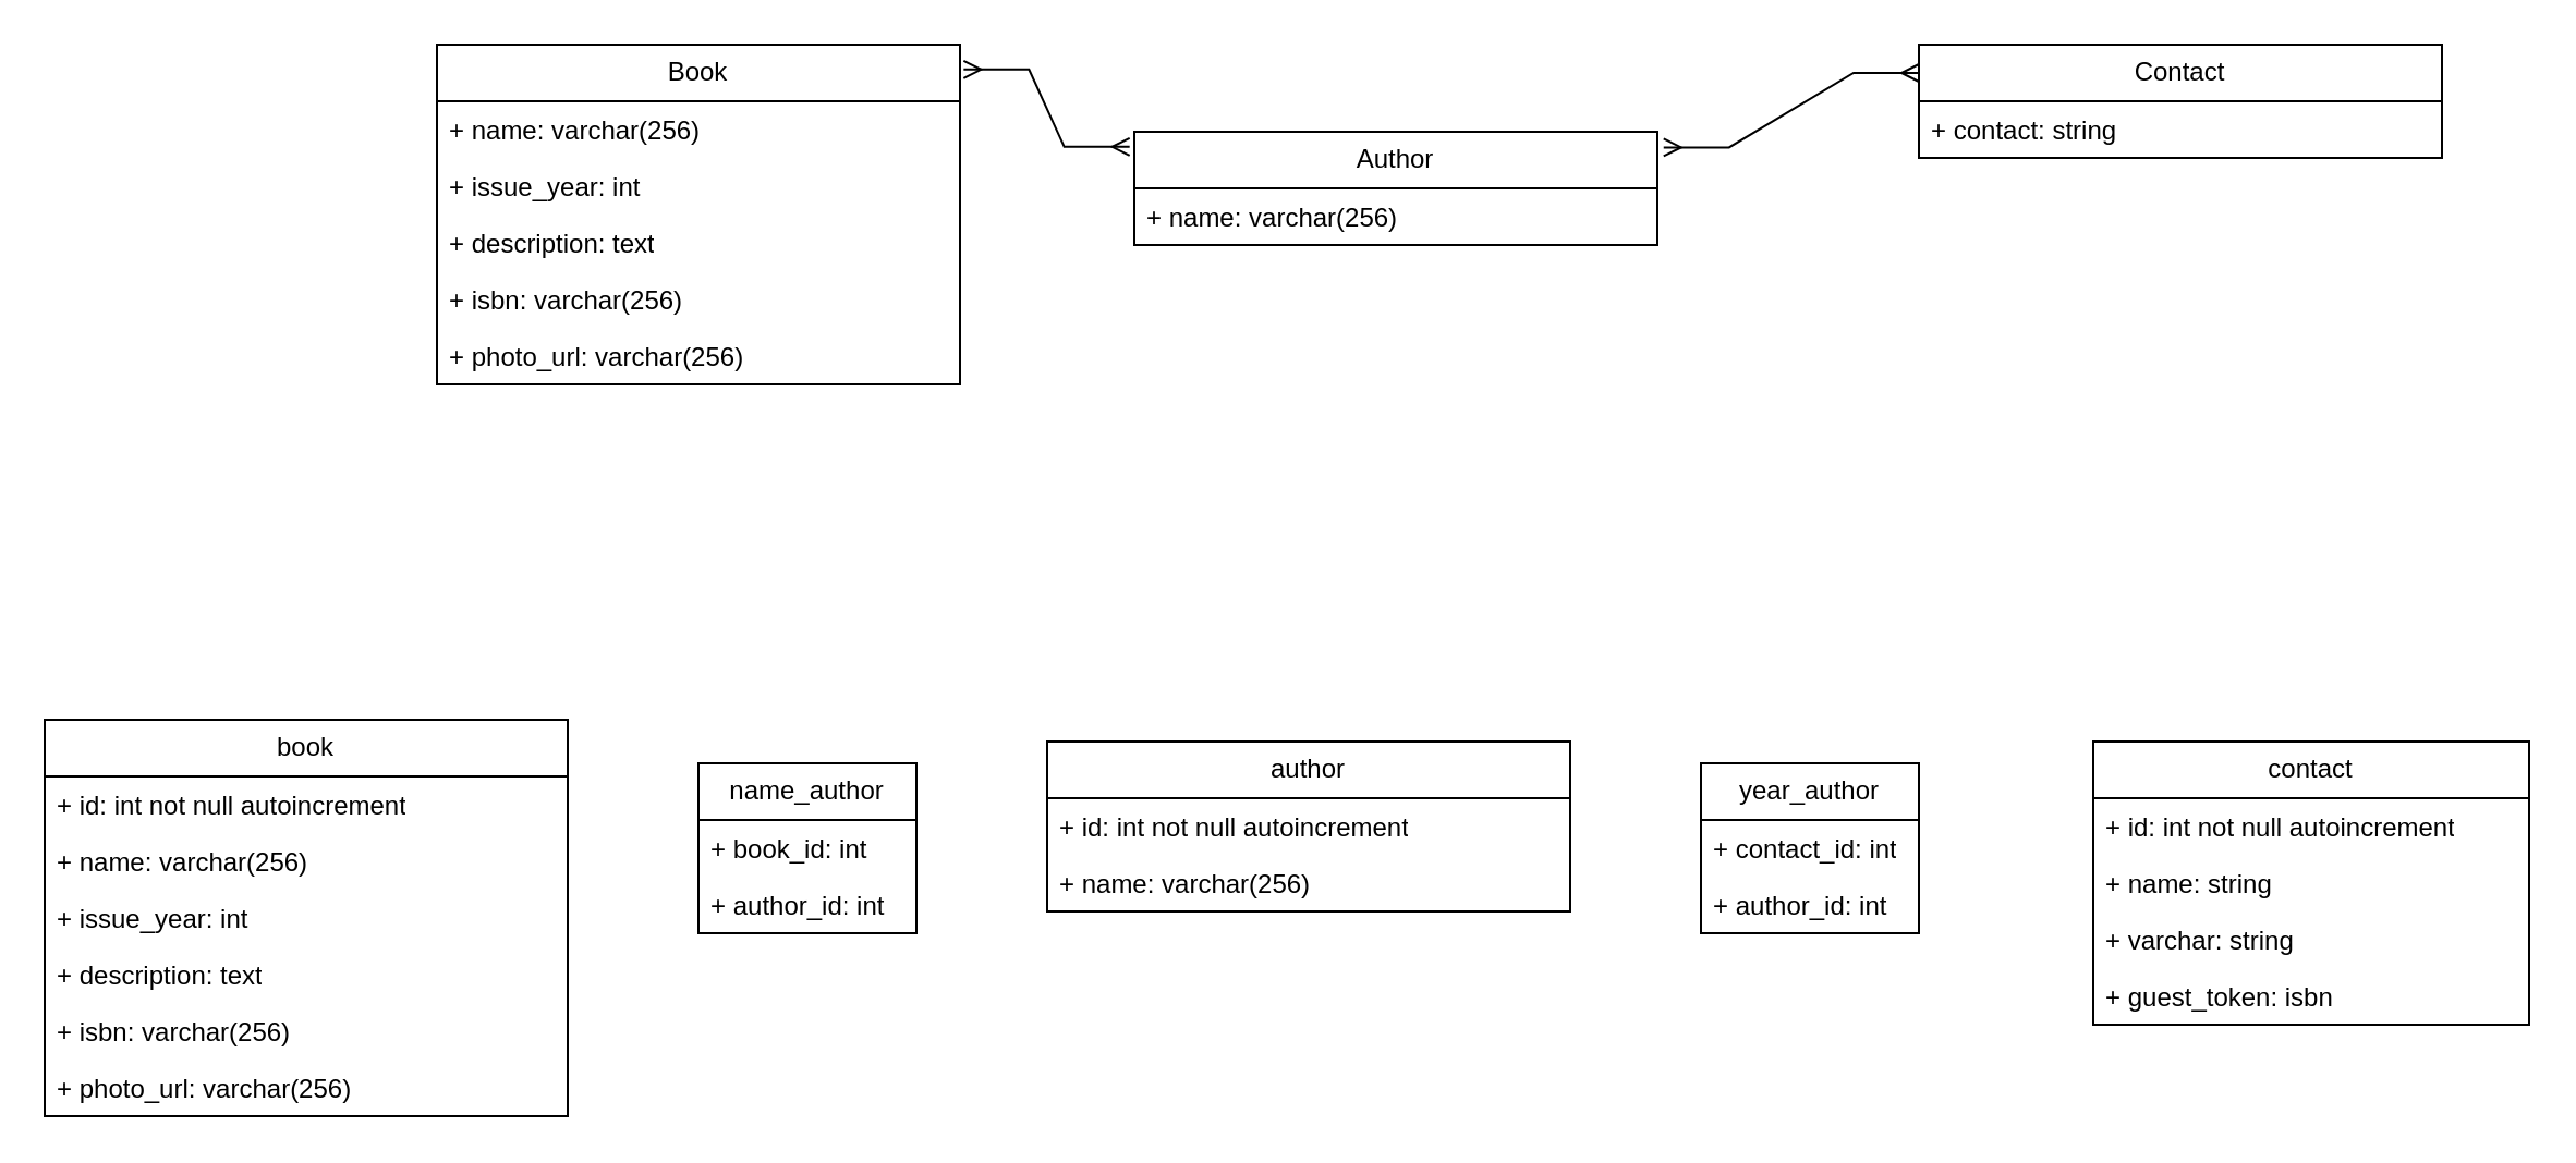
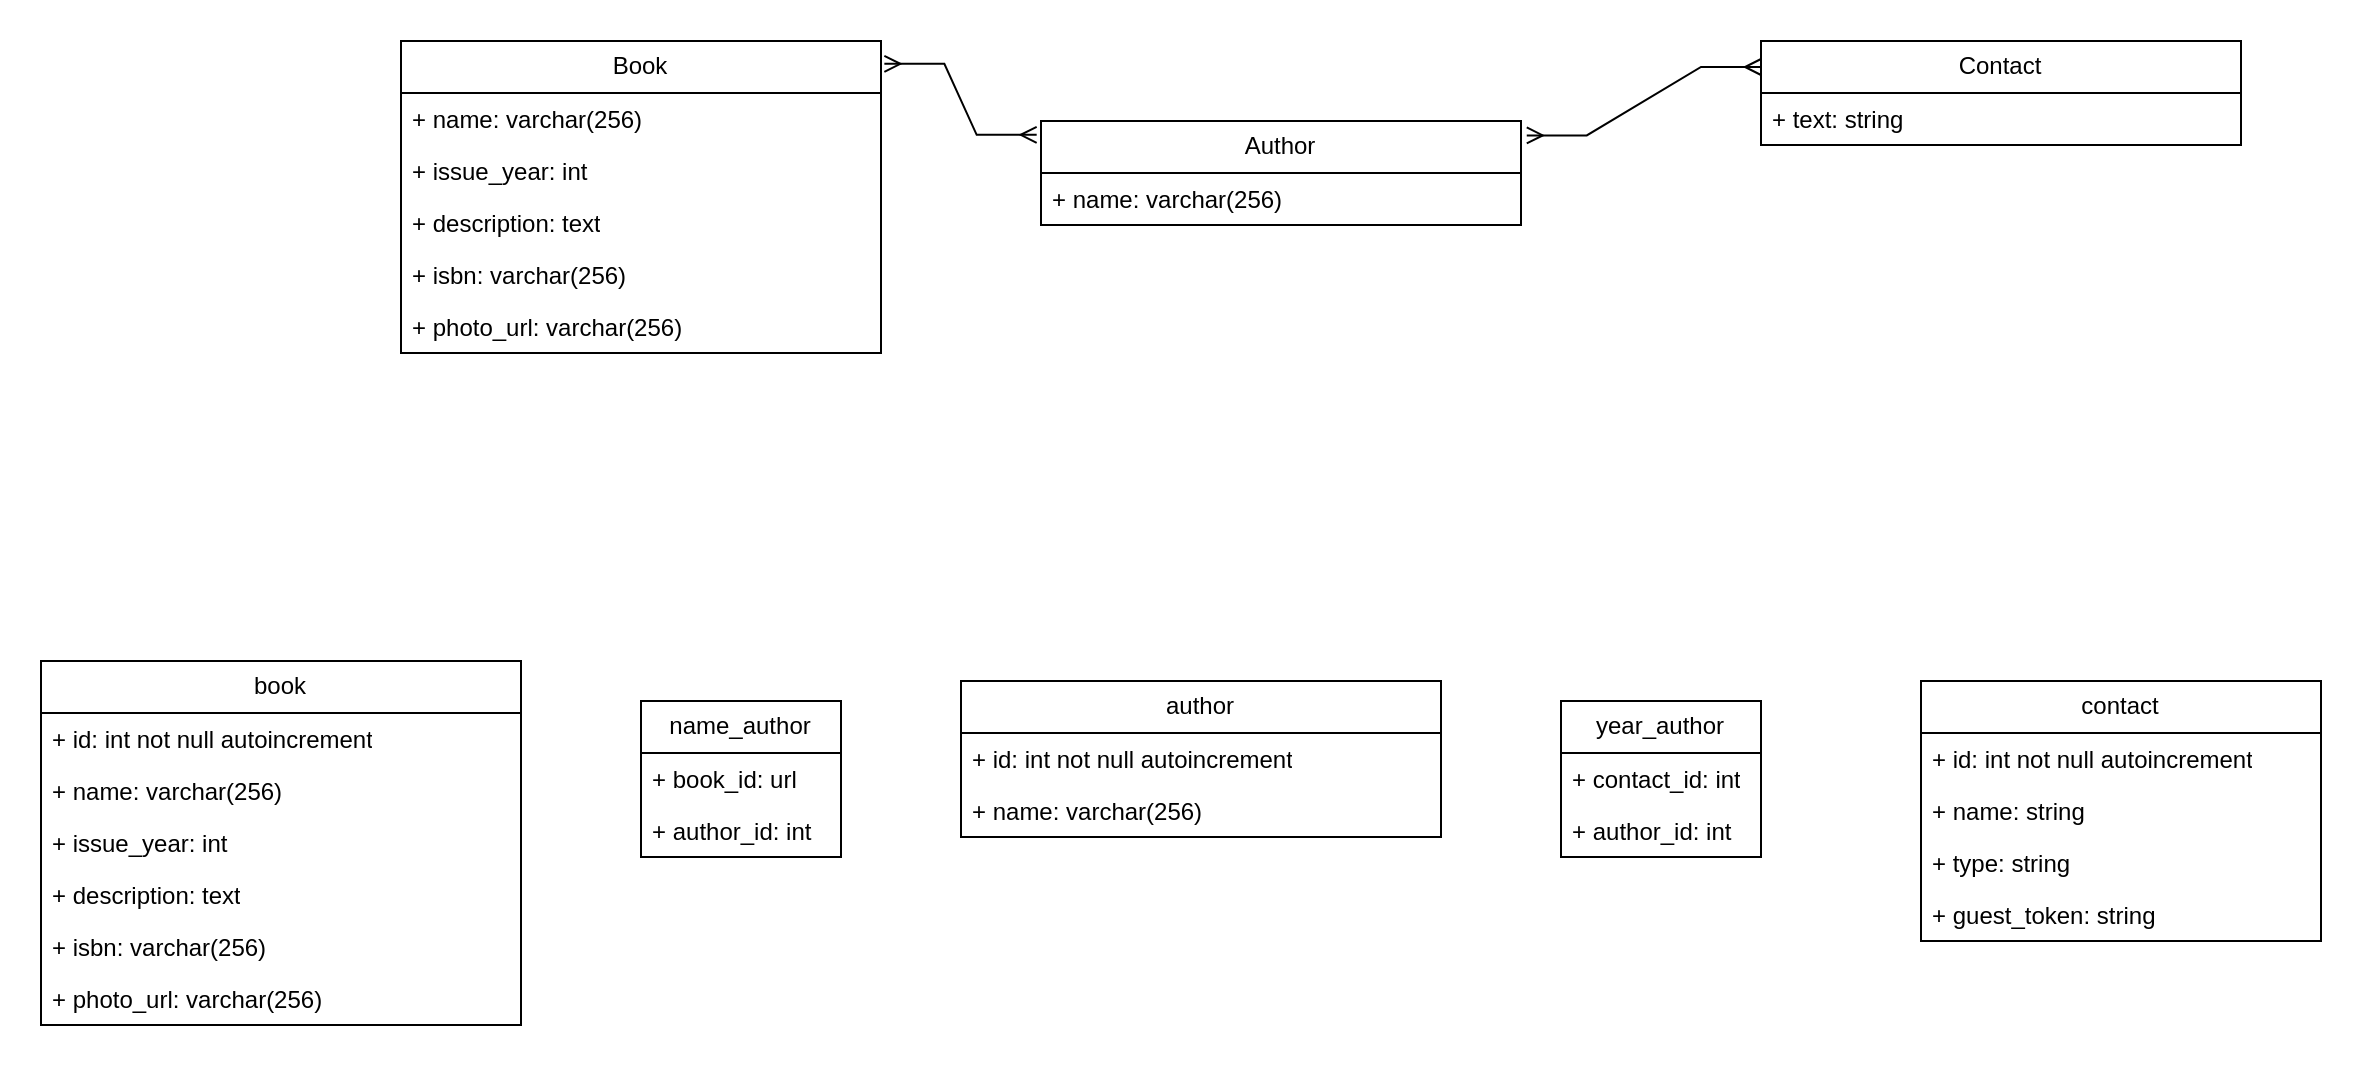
- <mxCell id="26" value="+ contact: string" style="text;strokeColor=none;fillColor=none;align=left;verticalAlign=top;spacingLeft=4;spacingRight=4;overflow=hidden;rotatable=0;points=[[0,0.5],[1,0.5]];portConstraint=eastwest;whiteSpace=wrap;html=1;" vertex="1" parent="25"><mxGeometry y="26" width="240" height="26" as="geometry" /></mxCell>
+ <mxCell id="26" value="+ text: string" style="text;strokeColor=none;fillColor=none;align=left;verticalAlign=top;spacingLeft=4;spacingRight=4;overflow=hidden;rotatable=0;points=[[0,0.5],[1,0.5]];portConstraint=eastwest;whiteSpace=wrap;html=1;" vertex="1" parent="25"><mxGeometry y="26" width="240" height="26" as="geometry" /></mxCell>
- <mxCell id="22" value="+ book_id: int" style="text;strokeColor=none;fillColor=none;align=left;verticalAlign=top;spacingLeft=4;spacingRight=4;overflow=hidden;rotatable=0;points=[[0,0.5],[1,0.5]];portConstraint=eastwest;whiteSpace=wrap;html=1;" parent="21" vertex="1"><mxGeometry y="26" width="100" height="26" as="geometry" /></mxCell>
+ <mxCell id="22" value="+ book_id: url" style="text;strokeColor=none;fillColor=none;align=left;verticalAlign=top;spacingLeft=4;spacingRight=4;overflow=hidden;rotatable=0;points=[[0,0.5],[1,0.5]];portConstraint=eastwest;whiteSpace=wrap;html=1;" parent="21" vertex="1"><mxGeometry y="26" width="100" height="26" as="geometry" /></mxCell>
- <mxCell id="30" value="+ varchar: string" style="text;strokeColor=none;fillColor=none;align=left;verticalAlign=top;spacingLeft=4;spacingRight=4;overflow=hidden;rotatable=0;points=[[0,0.5],[1,0.5]];portConstraint=eastwest;whiteSpace=wrap;html=1;" vertex="1" parent="27"><mxGeometry y="78" width="200" height="26" as="geometry" /></mxCell>
+ <mxCell id="30" value="+ type: string" style="text;strokeColor=none;fillColor=none;align=left;verticalAlign=top;spacingLeft=4;spacingRight=4;overflow=hidden;rotatable=0;points=[[0,0.5],[1,0.5]];portConstraint=eastwest;whiteSpace=wrap;html=1;" vertex="1" parent="27"><mxGeometry y="78" width="200" height="26" as="geometry" /></mxCell>
- <mxCell id="31" value="+ guest_token: isbn" style="text;strokeColor=none;fillColor=none;align=left;verticalAlign=top;spacingLeft=4;spacingRight=4;overflow=hidden;rotatable=0;points=[[0,0.5],[1,0.5]];portConstraint=eastwest;whiteSpace=wrap;html=1;" vertex="1" parent="27"><mxGeometry y="104" width="200" height="26" as="geometry" /></mxCell>
+ <mxCell id="31" value="+ guest_token: string" style="text;strokeColor=none;fillColor=none;align=left;verticalAlign=top;spacingLeft=4;spacingRight=4;overflow=hidden;rotatable=0;points=[[0,0.5],[1,0.5]];portConstraint=eastwest;whiteSpace=wrap;html=1;" vertex="1" parent="27"><mxGeometry y="104" width="200" height="26" as="geometry" /></mxCell>
